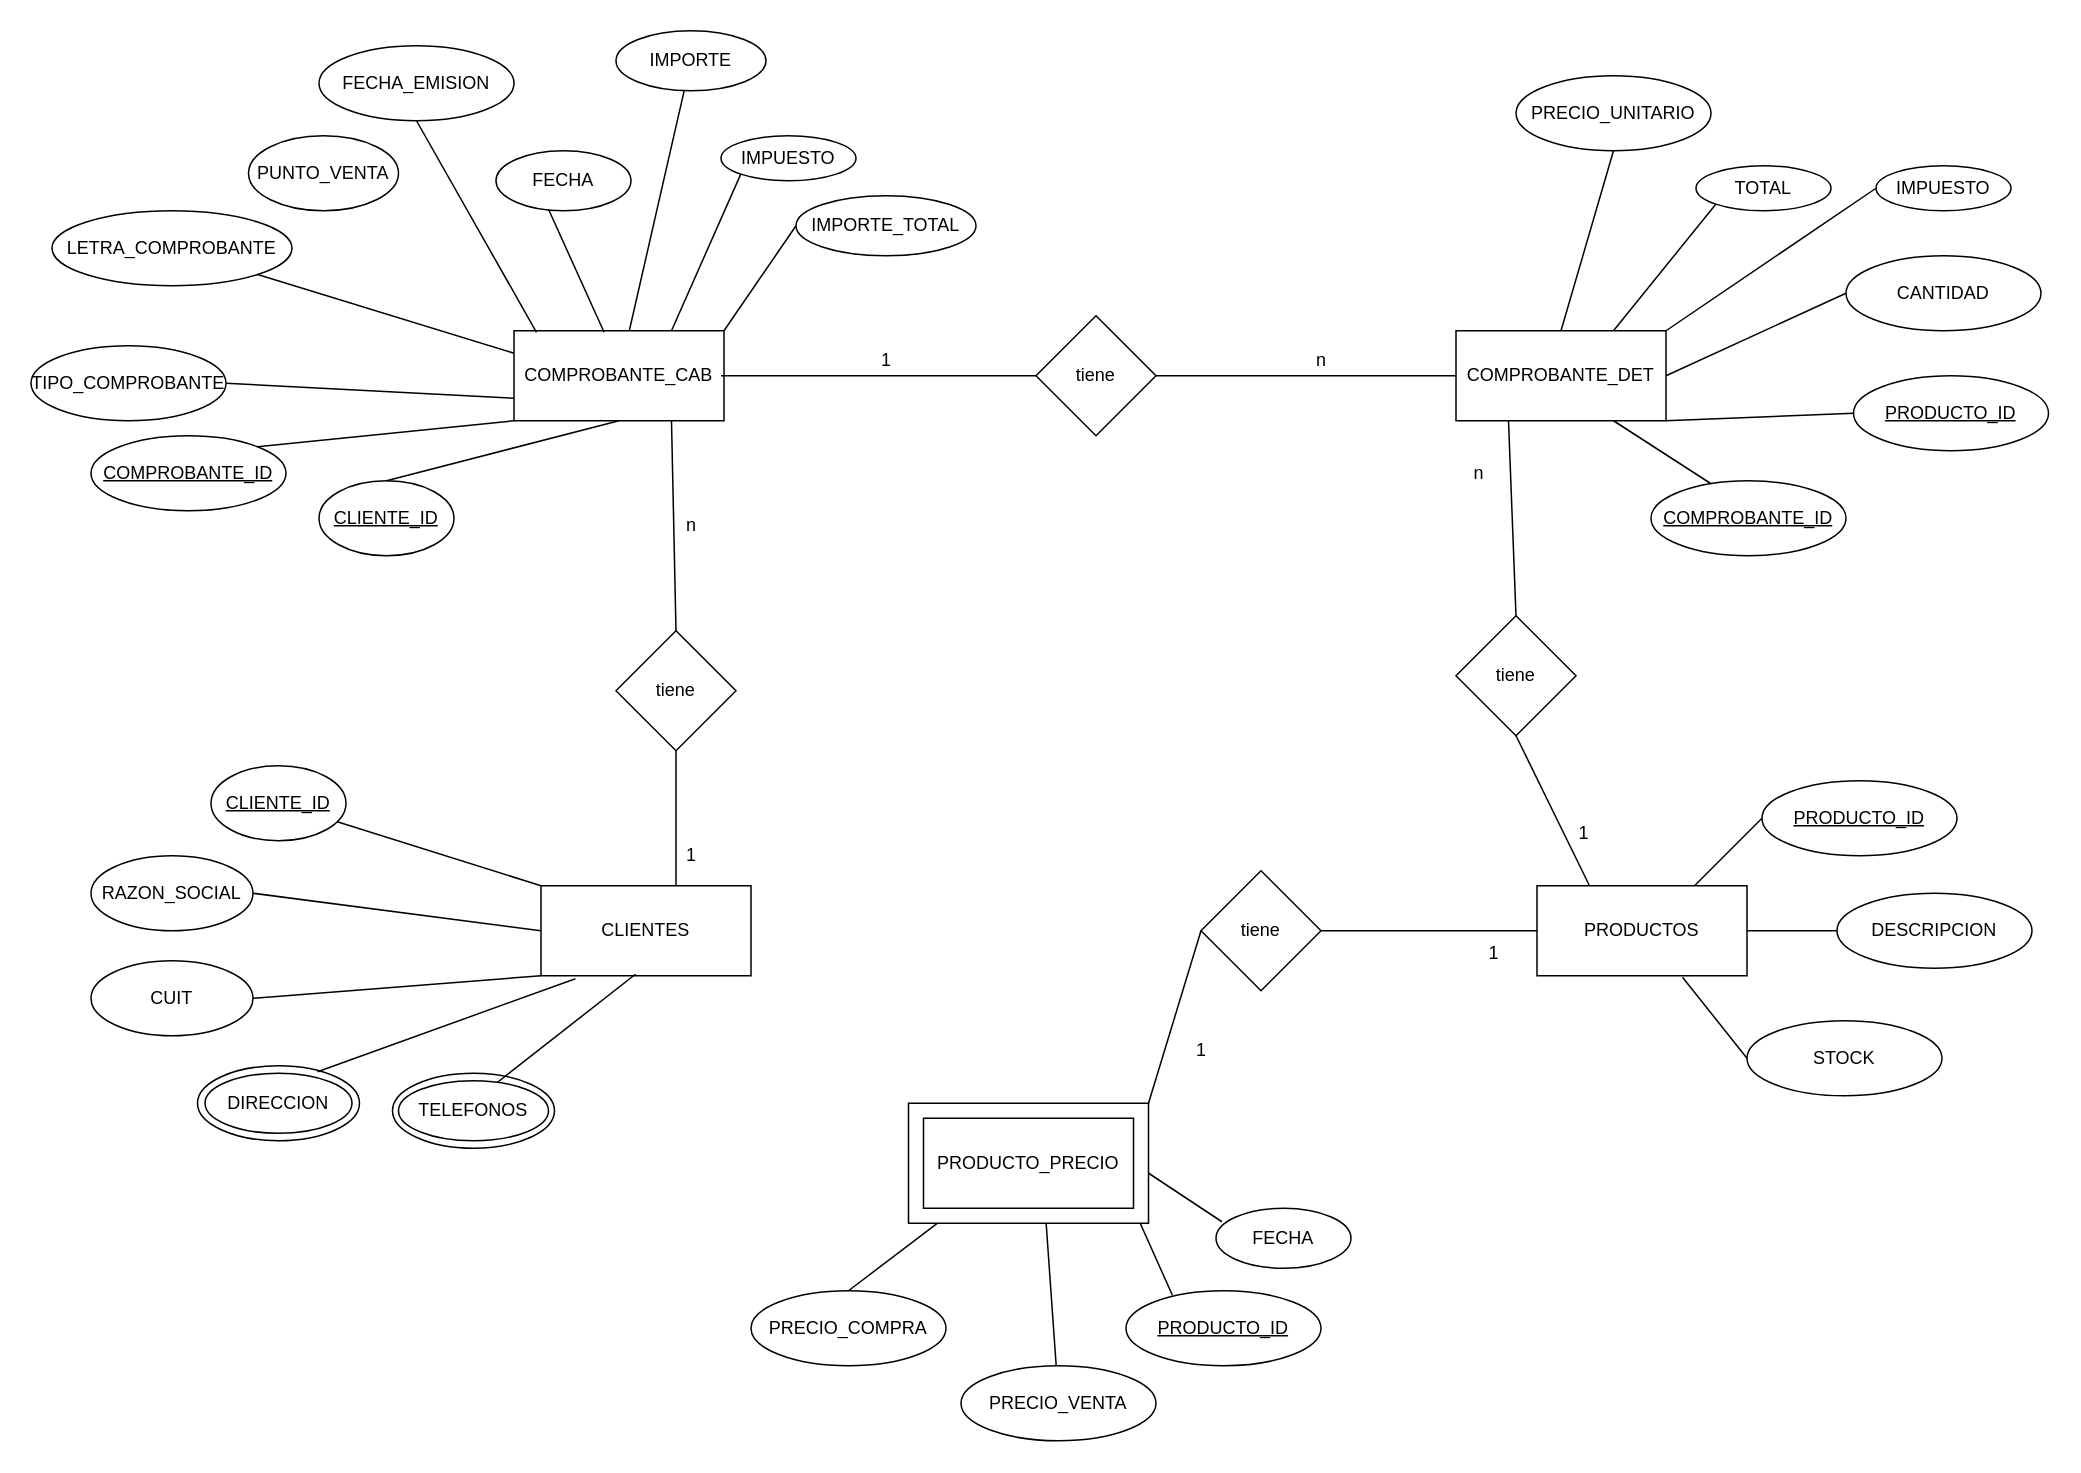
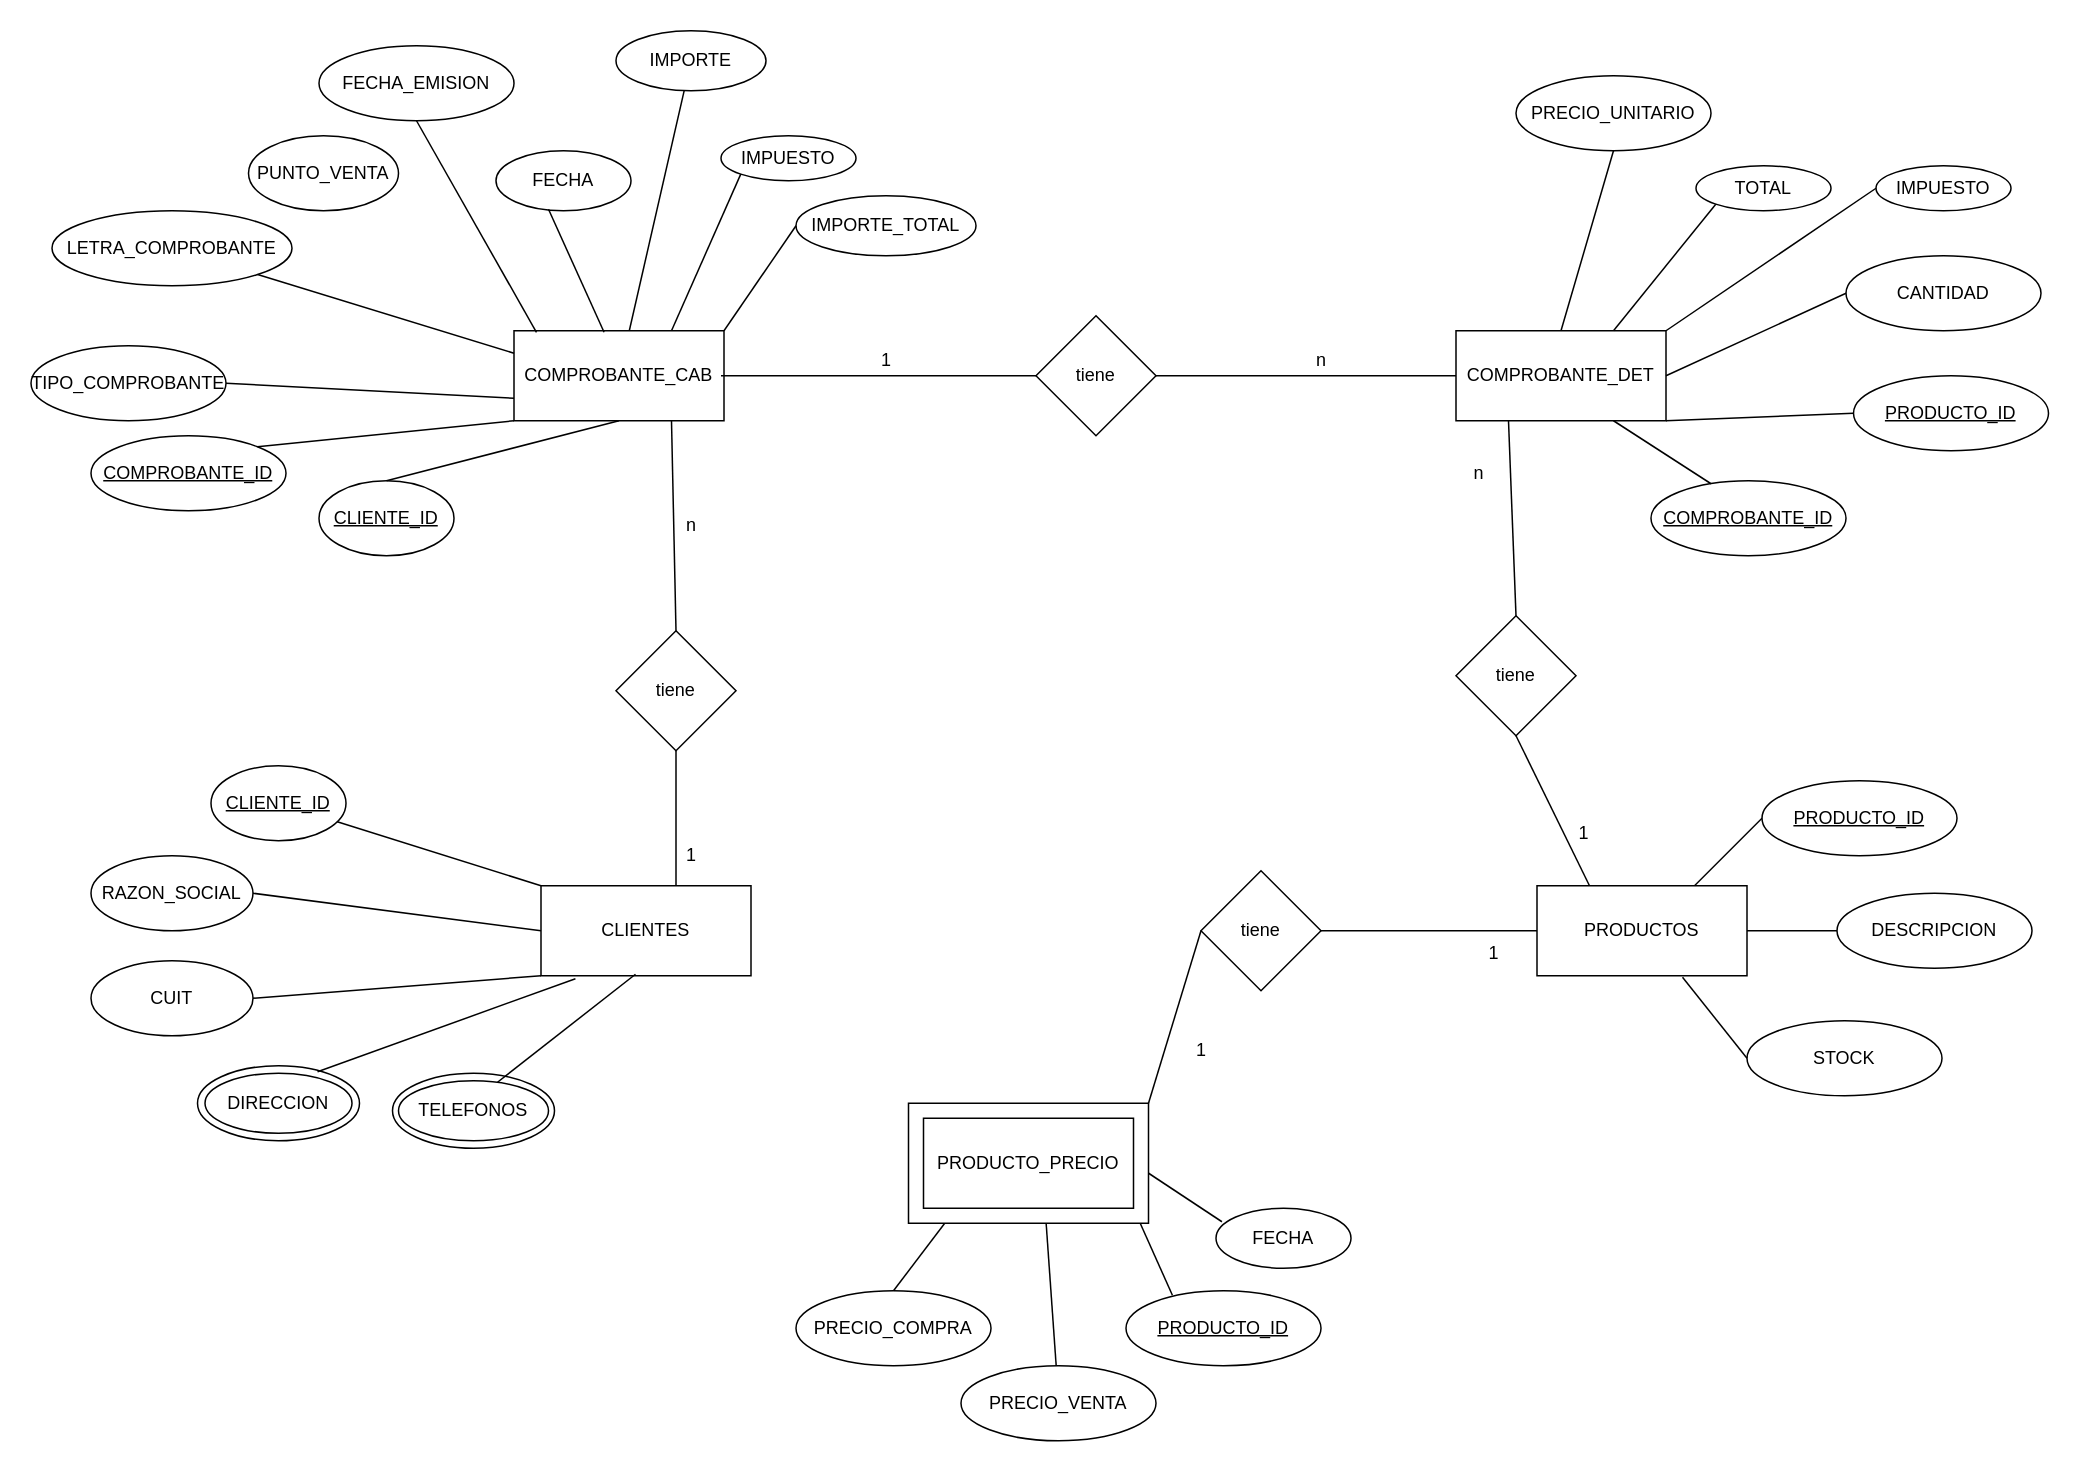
- <mxCell id="58" value="PRECIO_COMPRA" style="ellipse;whiteSpace=wrap;html=1;" vertex="1" parent="1"><mxGeometry x="500" y="860" width="130" height="50" as="geometry" /></mxCell>
+ <mxCell id="58" value="PRECIO_COMPRA" style="ellipse;whiteSpace=wrap;html=1;" vertex="1" parent="1"><mxGeometry x="530" y="860" width="130" height="50" as="geometry" /></mxCell>
